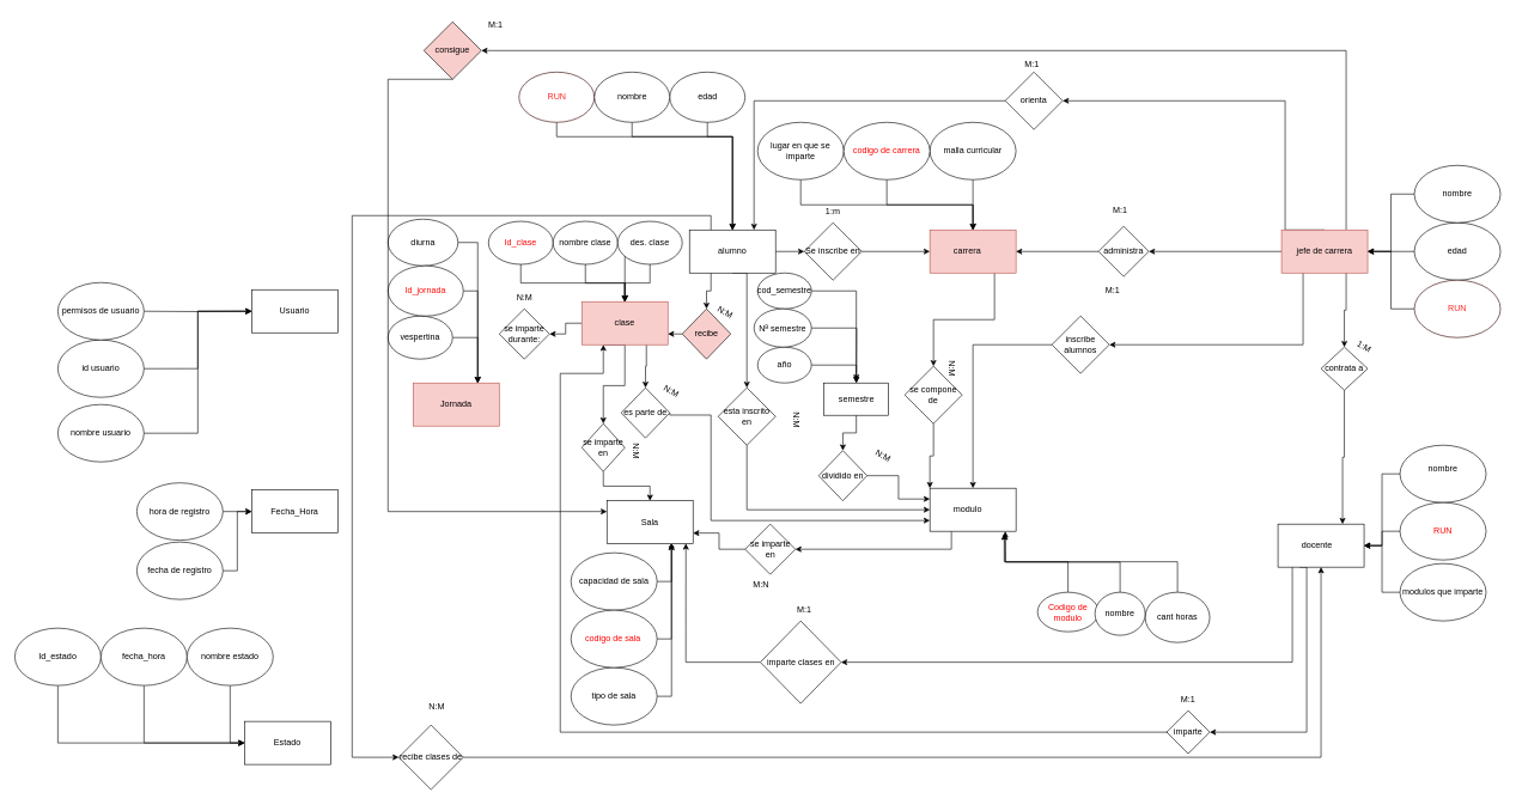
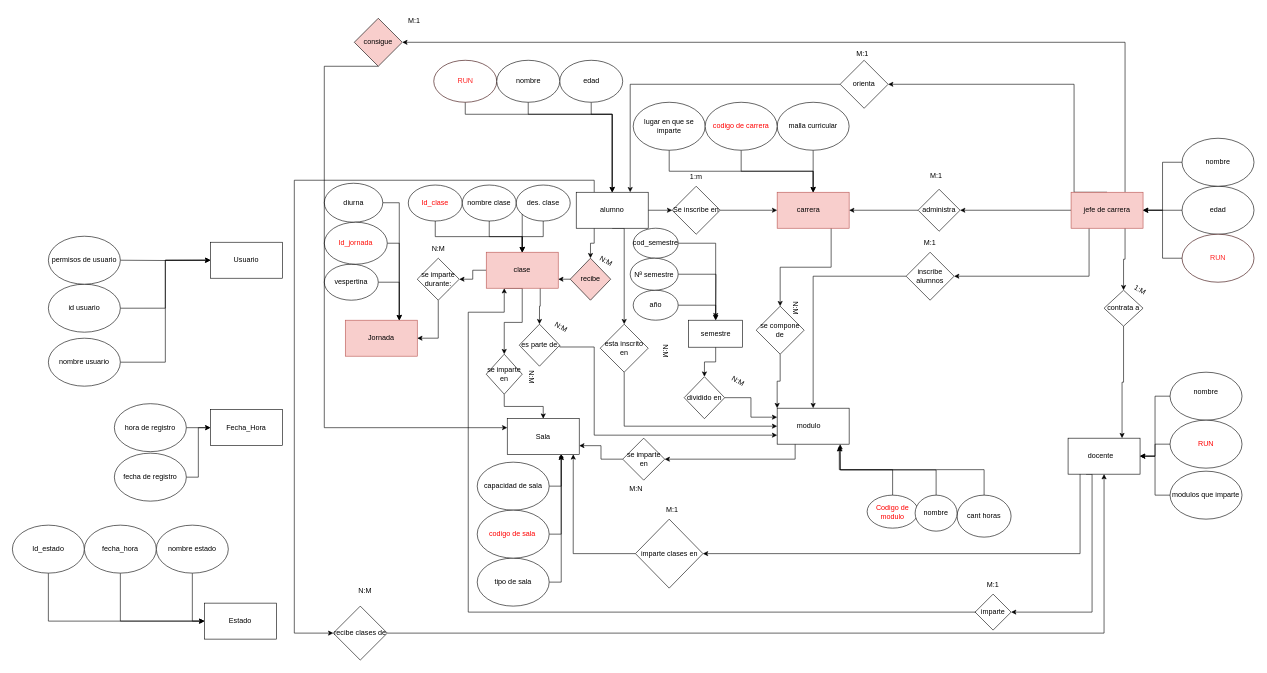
- <mxCell id="90" value="inscribe alumnos" style="rhombus;whiteSpace=wrap;html=1;" parent="1" vertex="1"><mxGeometry x="1465" y="440" width="80" height="80" as="geometry" /></mxCell>
+ <mxCell id="90" value="inscribe alumnos" style="rhombus;whiteSpace=wrap;html=1;" parent="1" vertex="1"><mxGeometry x="1510" y="420" width="80" height="80" as="geometry" /></mxCell>
+ <mxCell id="77" style="edgeStyle=orthogonalEdgeStyle;rounded=0;orthogonalLoop=1;jettySize=auto;html=1;exitX=0.5;exitY=1;exitDx=0;exitDy=0;entryX=1;entryY=0.5;entryDx=0;entryDy=0;" parent="1" source="78" target="41" edge="1"><mxGeometry relative="1" as="geometry" /></mxCell>
